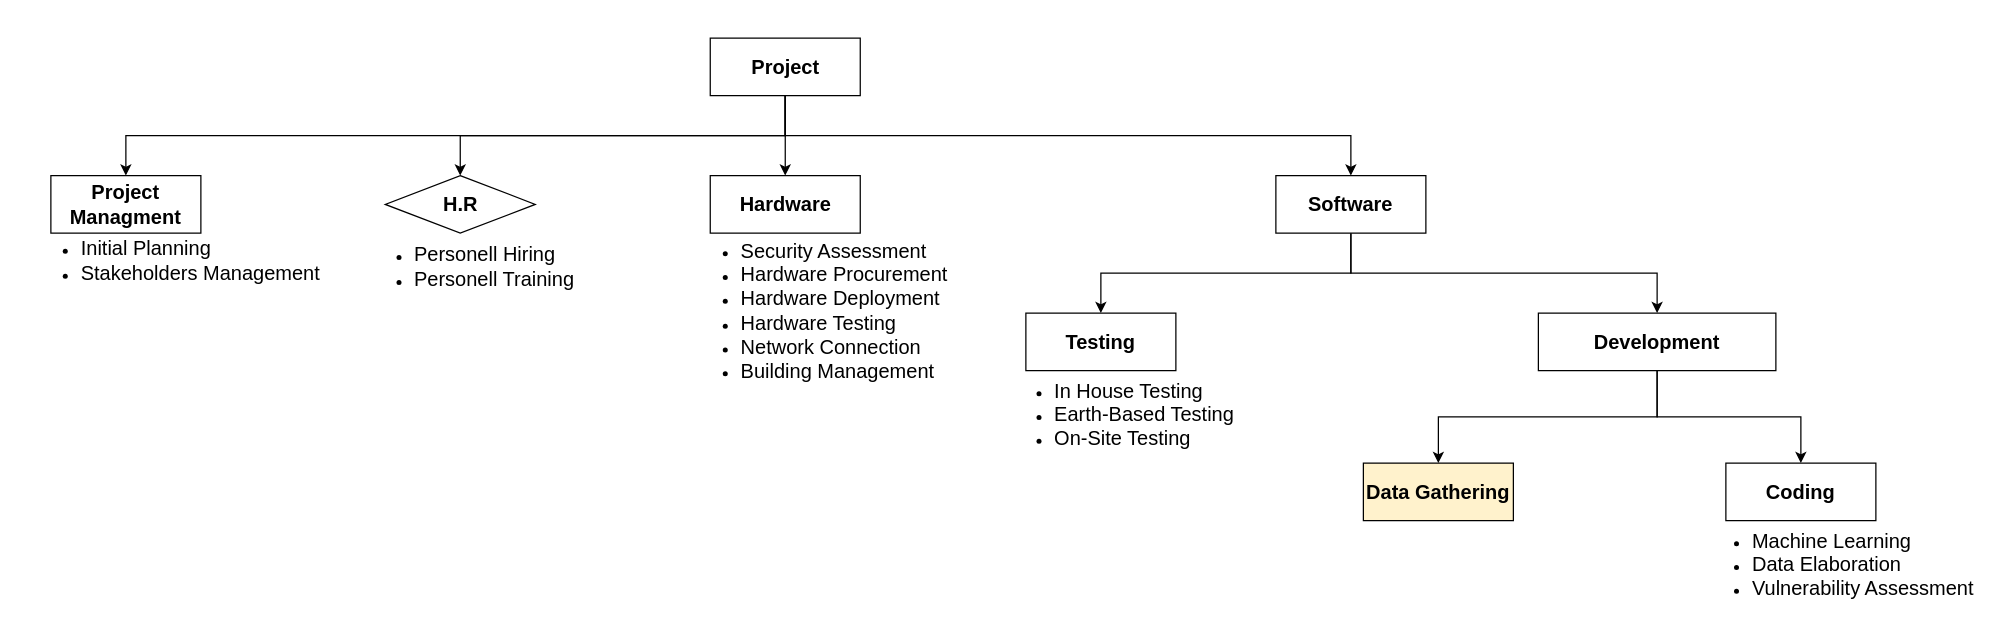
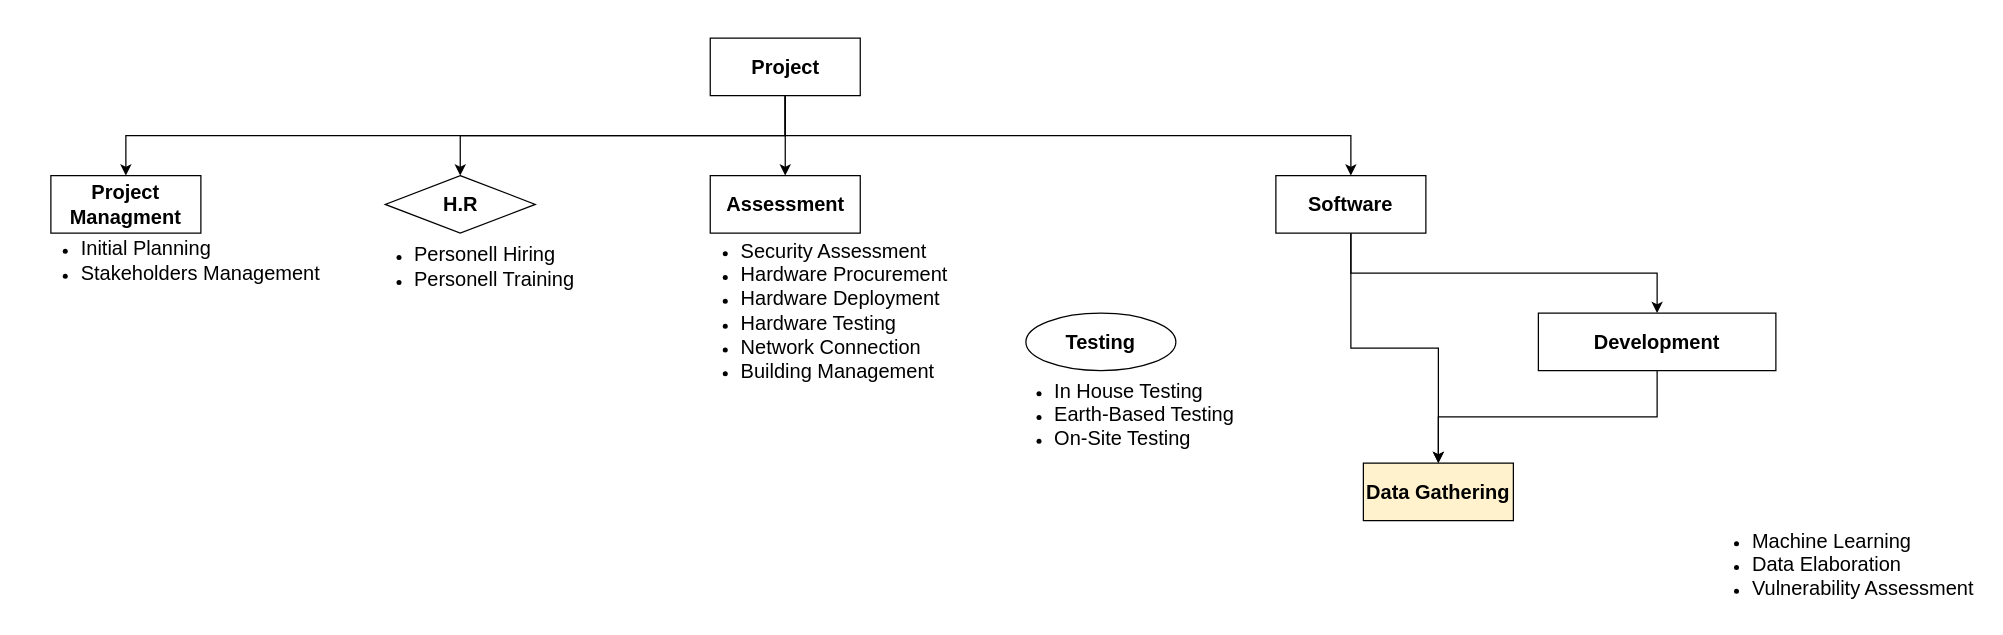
- <mxCell id="30" value="&lt;font size=&quot;3&quot;&gt;&lt;b&gt;Hardware&lt;/b&gt;&lt;/font&gt;" style="rounded=0;whiteSpace=wrap;html=1;" vertex="1" parent="29"><mxGeometry x="17.5" width="120" height="46" as="geometry" /></mxCell>
+ <mxCell id="30" value="&lt;font size=&quot;3&quot;&gt;&lt;b&gt;Assessment&lt;/b&gt;&lt;/font&gt;" style="rounded=0;whiteSpace=wrap;html=1;" vertex="1" parent="29"><mxGeometry x="17.5" width="120" height="46" as="geometry" /></mxCell>
- <mxCell id="9" style="edgeStyle=orthogonalEdgeStyle;rounded=0;orthogonalLoop=1;jettySize=auto;html=1;exitX=0.5;exitY=1;exitDx=0;exitDy=0;" edge="1" parent="8" source="11" target="21"><mxGeometry relative="1" as="geometry" /></mxCell>
+ <mxCell id="9" style="edgeStyle=orthogonalEdgeStyle;rounded=0;orthogonalLoop=1;jettySize=auto;html=1;exitX=0.5;exitY=1;exitDx=0;exitDy=0;" edge="1" parent="8" source="11" target="19"><mxGeometry relative="1" as="geometry" /></mxCell>
- <mxCell id="21" value="&lt;font size=&quot;3&quot;&gt;&lt;b&gt;Testing&lt;/b&gt;&lt;/font&gt;" style="rounded=0;whiteSpace=wrap;html=1;" vertex="1" parent="20"><mxGeometry x="20" width="120" height="46" as="geometry" /></mxCell>
+ <mxCell id="21" value="&lt;font size=&quot;3&quot;&gt;&lt;b&gt;Testing&lt;/b&gt;&lt;/font&gt;" style="ellipse;whiteSpace=wrap;html=1;" vertex="1" parent="20"><mxGeometry x="20" width="120" height="46" as="geometry" /></mxCell>
- <mxCell id="13" style="edgeStyle=orthogonalEdgeStyle;rounded=0;orthogonalLoop=1;jettySize=auto;html=1;exitX=0.5;exitY=1;exitDx=0;exitDy=0;" edge="1" parent="8" source="14" target="16"><mxGeometry relative="1" as="geometry" /></mxCell>
- <mxCell id="16" value="&lt;font size=&quot;3&quot;&gt;&lt;b&gt;Coding&lt;/b&gt;&lt;/font&gt;" style="rounded=0;whiteSpace=wrap;html=1;" vertex="1" parent="15"><mxGeometry x="20" width="120" height="46" as="geometry" /></mxCell>
